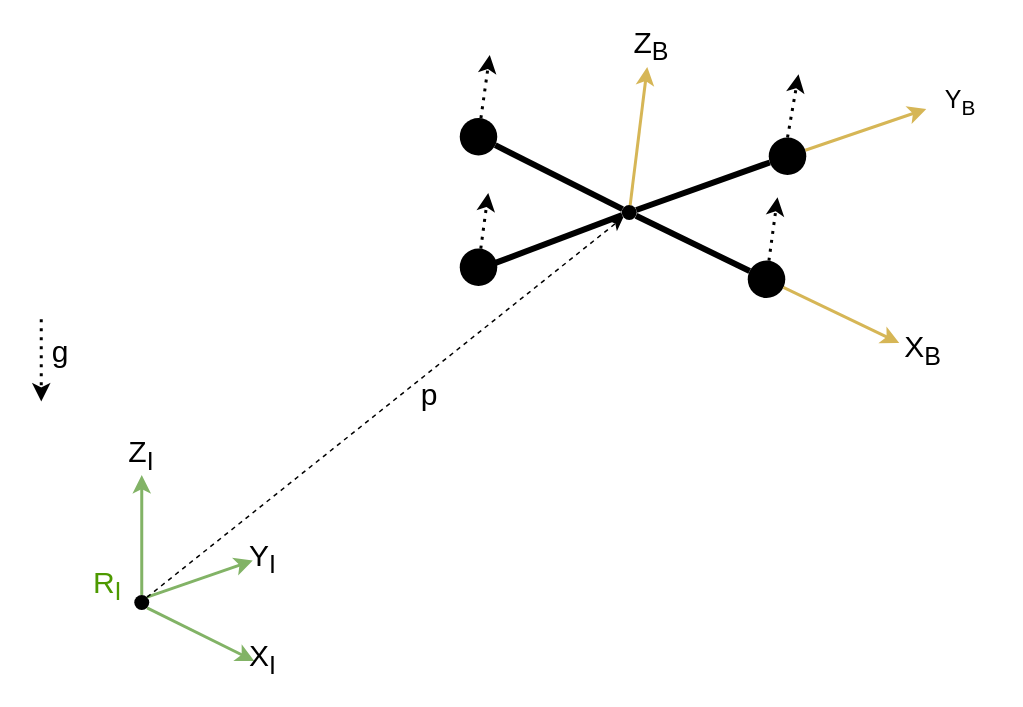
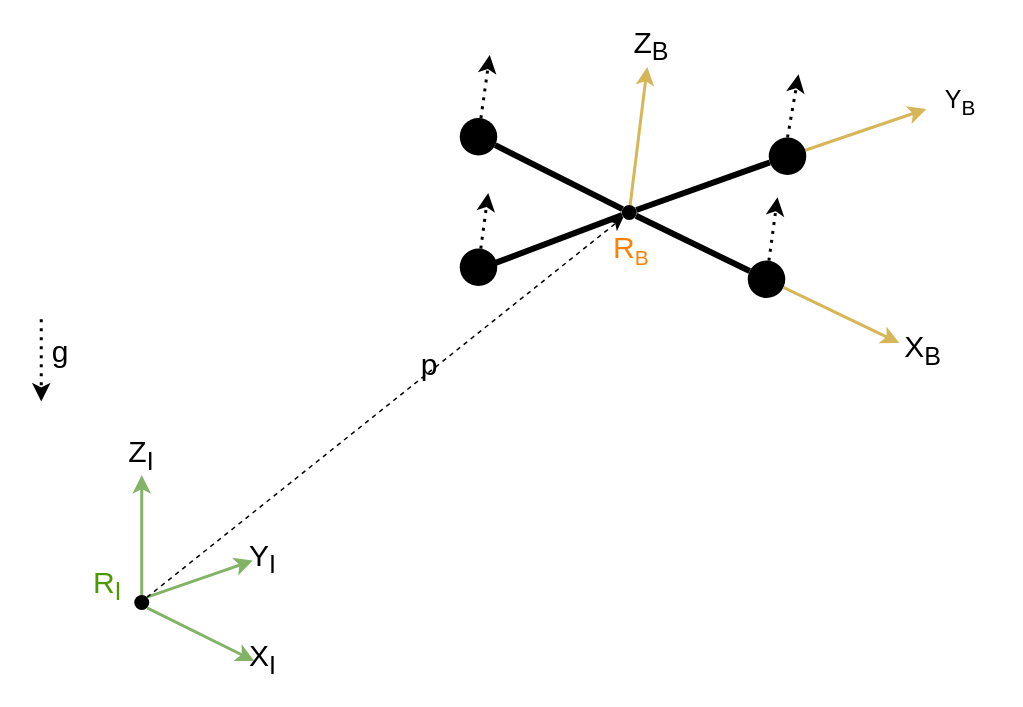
+ <mxCell id="33" value="&lt;font style=&quot;font-size: 20px&quot;&gt;R&lt;/font&gt;&lt;font style=&quot;font-size: 16.667px&quot;&gt;&lt;sub&gt;B&lt;/sub&gt;&lt;/font&gt;" style="text;html=1;align=center;verticalAlign=middle;resizable=0;points=[];autosize=1;fontColor=#FF8000;" vertex="1" parent="1"><mxGeometry x="402.5" y="154" width="34" height="24" as="geometry" /></mxCell>
- <mxCell id="31" value="&lt;span style=&quot;font-size: 20px&quot;&gt;p&lt;/span&gt;" style="text;html=1;strokeColor=none;fillColor=none;align=center;verticalAlign=middle;whiteSpace=wrap;rounded=0;" vertex="1" parent="1"><mxGeometry x="266" y="252" width="40" height="20" as="geometry" /></mxCell>
+ <mxCell id="31" value="&lt;span style=&quot;font-size: 20px&quot;&gt;p&lt;/span&gt;" style="text;html=1;strokeColor=none;fillColor=none;align=center;verticalAlign=middle;whiteSpace=wrap;rounded=0;" vertex="1" parent="1"><mxGeometry x="266" y="232" width="40" height="20" as="geometry" /></mxCell>
